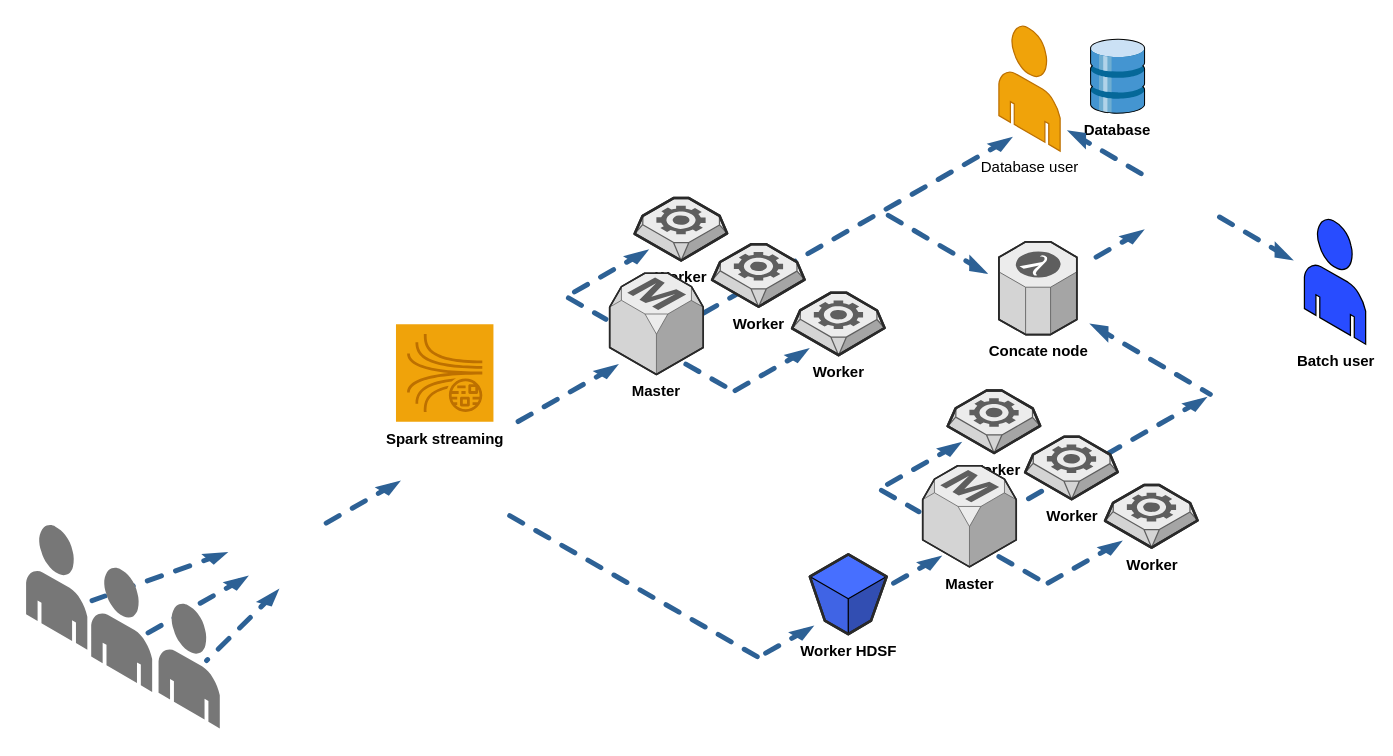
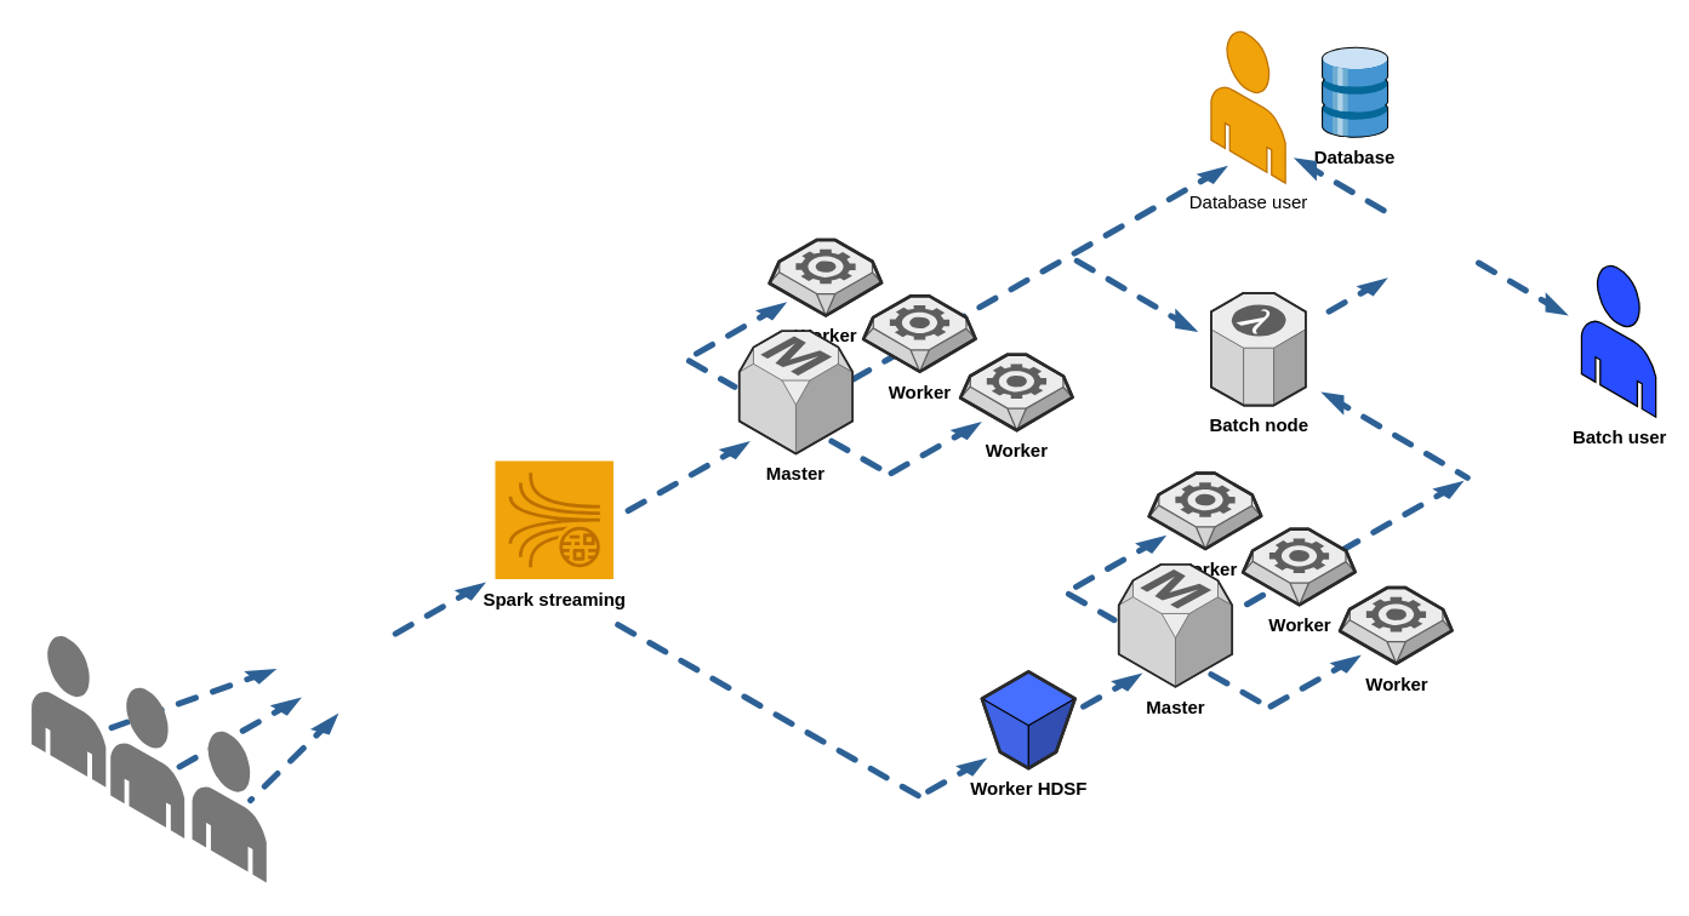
- <mxCell id="38" value="&lt;b&gt;Concate node&lt;/b&gt;" style="verticalLabelPosition=bottom;html=1;verticalAlign=top;strokeWidth=1;align=center;outlineConnect=0;dashed=0;outlineConnect=0;shape=mxgraph.aws3d.lambda;fillColor=#ECECEC;strokeColor=#5E5E5E;aspect=fixed;" vertex="1" parent="1"><mxGeometry x="798.5" y="193" width="62.37" height="74.24" as="geometry" /></mxCell>
+ <mxCell id="38" value="&lt;b&gt;Batch node&lt;/b&gt;" style="verticalLabelPosition=bottom;html=1;verticalAlign=top;strokeWidth=1;align=center;outlineConnect=0;dashed=0;outlineConnect=0;shape=mxgraph.aws3d.lambda;fillColor=#ECECEC;strokeColor=#5E5E5E;aspect=fixed;" vertex="1" parent="1"><mxGeometry x="798.5" y="193" width="62.37" height="74.24" as="geometry" /></mxCell>
- <mxCell id="32" value="&lt;b&gt;Spark streaming&lt;/b&gt;" style="sketch=0;points=[[0,0,0],[0.25,0,0],[0.5,0,0],[0.75,0,0],[1,0,0],[0,1,0],[0.25,1,0],[0.5,1,0],[0.75,1,0],[1,1,0],[0,0.25,0],[0,0.5,0],[0,0.75,0],[1,0.25,0],[1,0.5,0],[1,0.75,0]];outlineConnect=0;fillColor=#f0a30a;strokeColor=#BD7000;dashed=0;verticalLabelPosition=bottom;verticalAlign=top;align=center;html=1;fontSize=12;fontStyle=0;aspect=fixed;shape=mxgraph.aws4.resourceIcon;resIcon=mxgraph.aws4.kinesis_data_streams;fontColor=#000000;" vertex="1" parent="1"><mxGeometry x="316" y="259" width="78" height="78" as="geometry" /></mxCell>
+ <mxCell id="32" value="&lt;b&gt;Spark streaming&lt;/b&gt;" style="sketch=0;points=[[0,0,0],[0.25,0,0],[0.5,0,0],[0.75,0,0],[1,0,0],[0,1,0],[0.25,1,0],[0.5,1,0],[0.75,1,0],[1,1,0],[0,0.25,0],[0,0.5,0],[0,0.75,0],[1,0.25,0],[1,0.5,0],[1,0.75,0]];outlineConnect=0;fillColor=#f0a30a;strokeColor=#BD7000;dashed=0;verticalLabelPosition=bottom;verticalAlign=top;align=center;html=1;fontSize=12;fontStyle=0;aspect=fixed;shape=mxgraph.aws4.resourceIcon;resIcon=mxgraph.aws4.kinesis_data_streams;fontColor=#000000;" vertex="1" parent="1"><mxGeometry x="326" y="304" width="78" height="78" as="geometry" /></mxCell>
